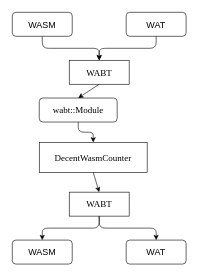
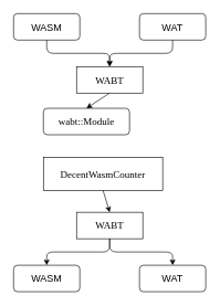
- <mxCell id="6" style="edgeStyle=orthogonalEdgeStyle;html=1;exitX=0.5;exitY=1;exitDx=0;exitDy=0;entryX=0.5;entryY=0;entryDx=0;entryDy=0;fontFamily=Lucida Console;fontSize=15;" parent="1" source="7" target="11" edge="1"><mxGeometry relative="1" as="geometry" /></mxCell>
